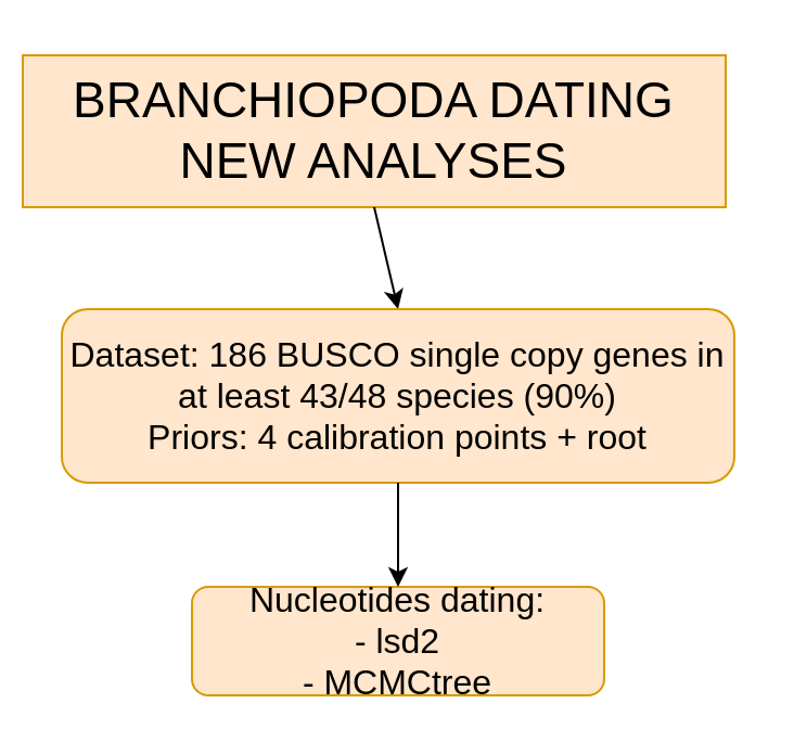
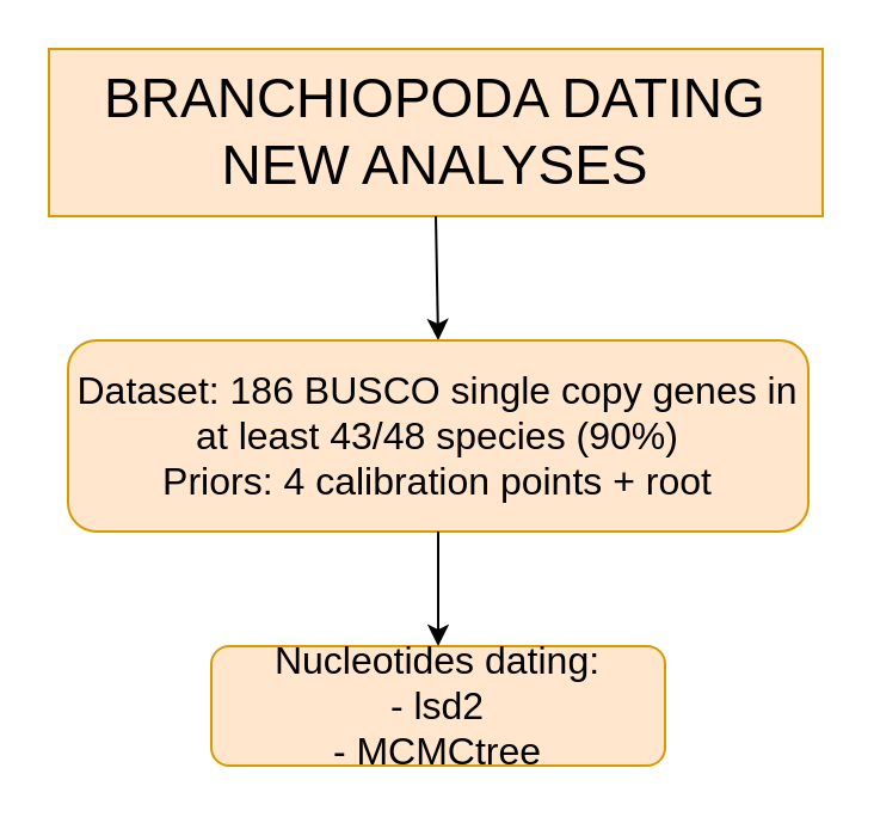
- <mxCell id="2" value="BRANCHIOPODA DATING NEW ANALYSES" style="text;html=1;strokeColor=#d79b00;fillColor=#ffe6cc;align=center;verticalAlign=middle;whiteSpace=wrap;rounded=0;fontSize=23;" vertex="1" parent="1"><mxGeometry x="10" y="25" width="324" height="70" as="geometry" /></mxCell>
+ <mxCell id="2" value="BRANCHIOPODA DATING NEW ANALYSES" style="text;html=1;strokeColor=#d79b00;fillColor=#ffe6cc;align=center;verticalAlign=middle;whiteSpace=wrap;rounded=0;fontSize=23;" vertex="1" parent="1"><mxGeometry x="20" y="20" width="324" height="70" as="geometry" /></mxCell>
